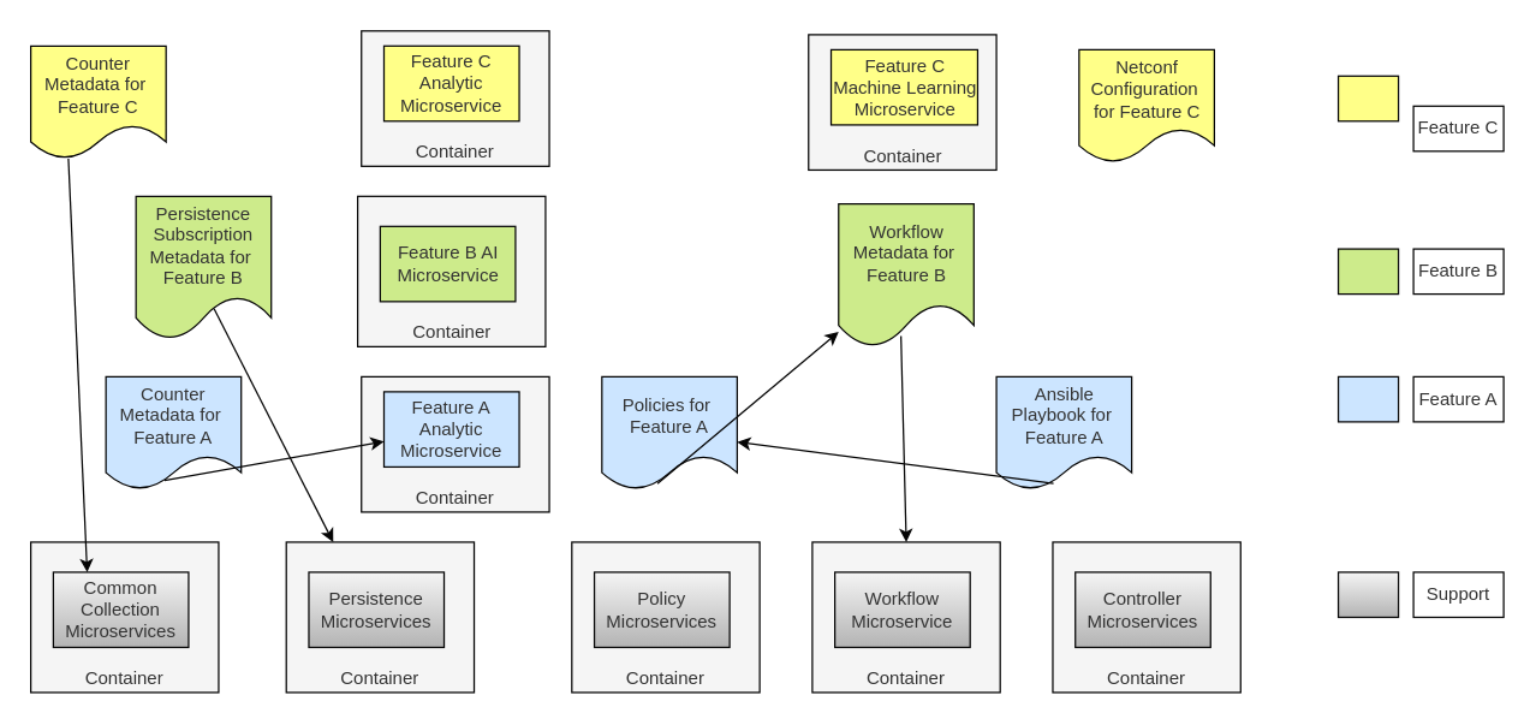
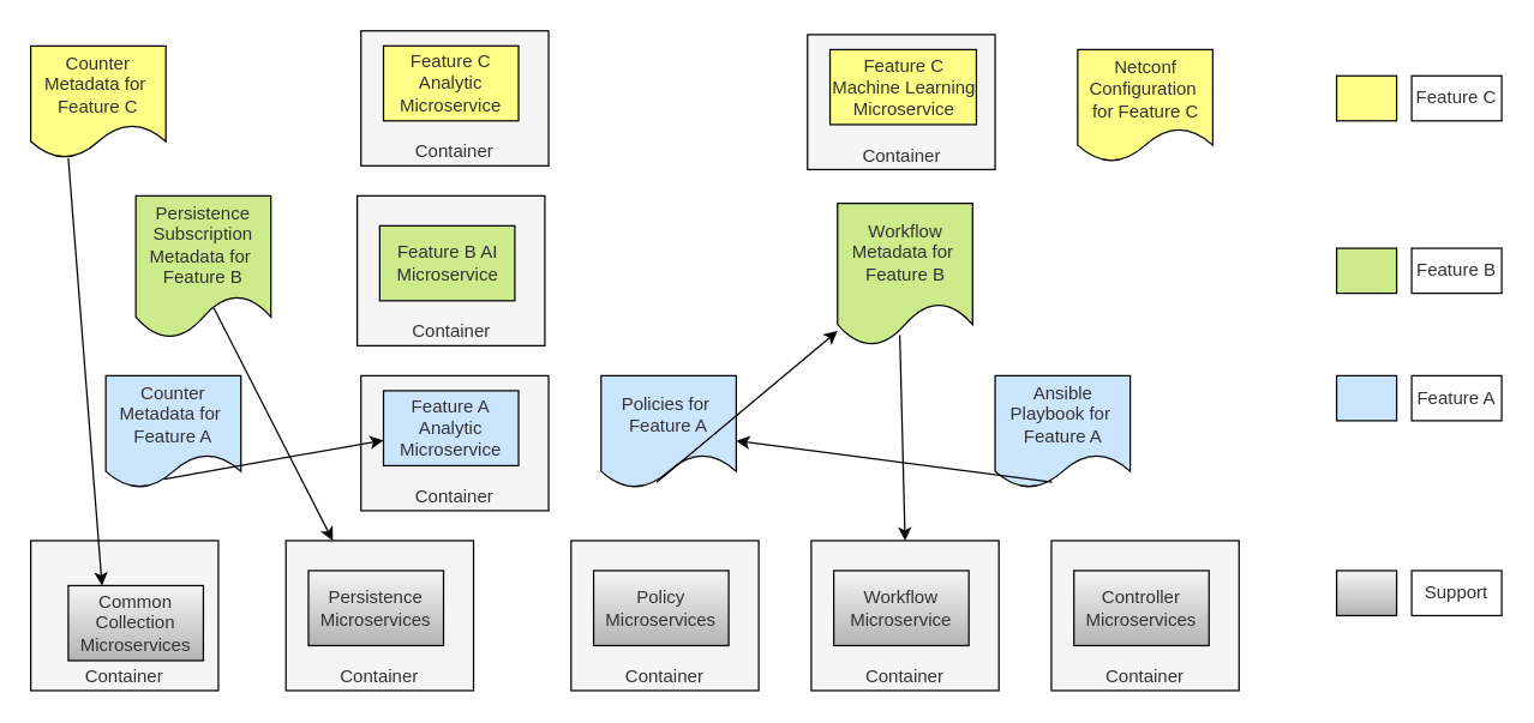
- <mxCell id="40" value="Feature C" style="text;html=1;strokeColor=#050505;fillColor=none;align=center;verticalAlign=middle;whiteSpace=wrap;rounded=0;fontColor=#333333;" parent="1" vertex="1"><mxGeometry x="940" y="70" width="60" height="30" as="geometry" /></mxCell>
+ <mxCell id="40" value="Feature C" style="text;html=1;strokeColor=#050505;fillColor=none;align=center;verticalAlign=middle;whiteSpace=wrap;rounded=0;fontColor=#333333;" parent="1" vertex="1"><mxGeometry x="940" y="50" width="60" height="30" as="geometry" /></mxCell>
- <mxCell id="5" value="Common&lt;br&gt;Collection Microservices" style="rounded=0;whiteSpace=wrap;html=1;fillColor=#f5f5f5;gradientColor=#b3b3b3;strokeColor=#050505;fontColor=#333333;" parent="1" vertex="1"><mxGeometry x="35" y="380" width="90" height="50" as="geometry" /></mxCell>
+ <mxCell id="5" value="Common&lt;br&gt;Collection Microservices" style="rounded=0;whiteSpace=wrap;html=1;fillColor=#f5f5f5;gradientColor=#b3b3b3;strokeColor=#050505;fontColor=#333333;" parent="1" vertex="1"><mxGeometry x="45" y="390" width="90" height="50" as="geometry" /></mxCell>
